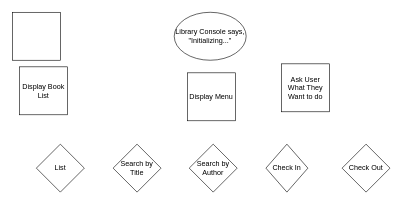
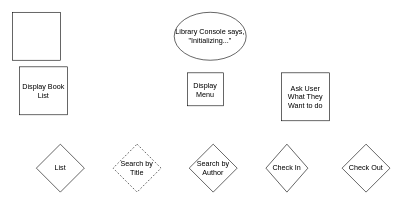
- <mxCell id="3" value="Ask User What They Want to do" style="whiteSpace=wrap;html=1;aspect=fixed;" vertex="1" parent="1"><mxGeometry x="469" y="106" width="80" height="80" as="geometry" /></mxCell>
+ <mxCell id="3" value="Ask User What They Want to do" style="whiteSpace=wrap;html=1;aspect=fixed;" vertex="1" parent="1"><mxGeometry x="469" y="121" width="80" height="80" as="geometry" /></mxCell>
- <mxCell id="5" value="Display Menu" style="whiteSpace=wrap;html=1;aspect=fixed;" vertex="1" parent="1"><mxGeometry x="312" y="121" width="80" height="80" as="geometry" /></mxCell>
+ <mxCell id="5" value="Display Menu" style="whiteSpace=wrap;html=1;aspect=fixed;" vertex="1" parent="1"><mxGeometry x="312" y="121" width="60" height="55" as="geometry" /></mxCell>
- <mxCell id="9" value="Search by Title" style="rhombus;whiteSpace=wrap;html=1;" vertex="1" parent="1"><mxGeometry x="188" y="240" width="80" height="80" as="geometry" /></mxCell>
+ <mxCell id="9" value="Search by Title" style="rhombus;whiteSpace=wrap;html=1;dashed=1;" vertex="1" parent="1"><mxGeometry x="188" y="240" width="80" height="80" as="geometry" /></mxCell>
